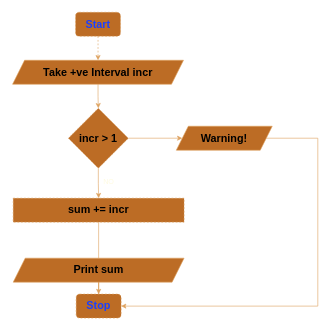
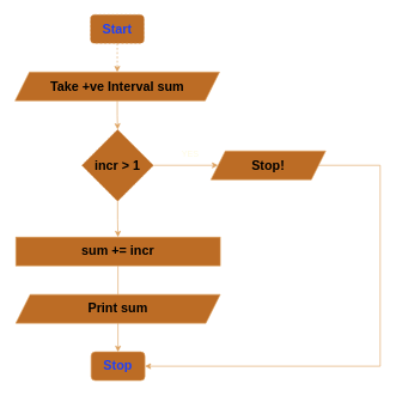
- <mxCell id="5" value="&lt;b style=&quot;color: rgb(0, 0, 0); font-size: 18px;&quot;&gt;Take +ve Interval incr&lt;/b&gt;" style="shape=parallelogram;perimeter=parallelogramPerimeter;whiteSpace=wrap;html=1;fixedSize=1;labelBackgroundColor=none;fillColor=#BC6C25;strokeColor=#DDA15E;fontColor=#FEFAE0;" vertex="1" parent="1"><mxGeometry x="20" y="100" width="285" height="40" as="geometry" /></mxCell>
+ <mxCell id="5" value="&lt;b style=&quot;color: rgb(0, 0, 0); font-size: 18px;&quot;&gt;Take +ve Interval sum&lt;/b&gt;" style="shape=parallelogram;perimeter=parallelogramPerimeter;whiteSpace=wrap;html=1;fixedSize=1;labelBackgroundColor=none;fillColor=#BC6C25;strokeColor=#DDA15E;fontColor=#FEFAE0;" vertex="1" parent="1"><mxGeometry x="20" y="100" width="285" height="40" as="geometry" /></mxCell>
+ <mxCell id="16" value="YES" style="text;html=1;align=center;verticalAlign=middle;resizable=0;points=[];autosize=1;strokeColor=none;fillColor=none;labelBackgroundColor=none;fontColor=#FEFAE0;" vertex="1" parent="1"><mxGeometry x="239" y="200" width="50" height="30" as="geometry" /></mxCell>
- <mxCell id="17" value="&lt;b style=&quot;color: rgb(0, 0, 0); font-size: 18px;&quot;&gt;Warning!&lt;/b&gt;" style="shape=parallelogram;perimeter=parallelogramPerimeter;whiteSpace=wrap;html=1;fixedSize=1;labelBackgroundColor=none;fillColor=#BC6C25;strokeColor=#DDA15E;fontColor=#FEFAE0;" vertex="1" parent="1"><mxGeometry x="293" y="210" width="160" height="40" as="geometry" /></mxCell>
+ <mxCell id="17" value="&lt;b style=&quot;color: rgb(0, 0, 0); font-size: 18px;&quot;&gt;Stop!&lt;/b&gt;" style="shape=parallelogram;perimeter=parallelogramPerimeter;whiteSpace=wrap;html=1;fixedSize=1;labelBackgroundColor=none;fillColor=#BC6C25;strokeColor=#DDA15E;fontColor=#FEFAE0;" vertex="1" parent="1"><mxGeometry x="293" y="210" width="160" height="40" as="geometry" /></mxCell>
- <mxCell id="15" value="NO" style="text;html=1;align=center;verticalAlign=middle;resizable=0;points=[];autosize=1;strokeColor=none;fillColor=none;labelBackgroundColor=none;fontColor=#FEFAE0;" vertex="1" parent="1"><mxGeometry x="160" y="288" width="40" height="30" as="geometry" /></mxCell>
- <mxCell id="7" value="&lt;b style=&quot;color: rgb(0, 0, 0); font-size: 18px;&quot;&gt;sum += incr&lt;/b&gt;" style="rounded=0;whiteSpace=wrap;html=1;strokeColor=#DDA15E;fontColor=#FEFAE0;fillColor=#BC6C25;labelBackgroundColor=none;dashed=1;" vertex="1" parent="1"><mxGeometry x="21" y="330" width="285" height="40" as="geometry" /></mxCell>
+ <mxCell id="7" value="&lt;b style=&quot;color: rgb(0, 0, 0); font-size: 18px;&quot;&gt;sum += incr&lt;/b&gt;" style="rounded=0;whiteSpace=wrap;html=1;strokeColor=#DDA15E;fontColor=#FEFAE0;fillColor=#BC6C25;labelBackgroundColor=none;" vertex="1" parent="1"><mxGeometry x="21" y="330" width="285" height="40" as="geometry" /></mxCell>
- <mxCell id="13" value="&lt;b style=&quot;color: rgb(0, 0, 0); font-size: 18px;&quot;&gt;Print sum&lt;/b&gt;" style="shape=parallelogram;perimeter=parallelogramPerimeter;whiteSpace=wrap;html=1;fixedSize=1;labelBackgroundColor=none;fillColor=#BC6C25;strokeColor=#DDA15E;fontColor=#FEFAE0;" vertex="1" parent="1"><mxGeometry x="21" y="430" width="285" height="40" as="geometry" /></mxCell>
+ <mxCell id="13" value="&lt;b style=&quot;color: rgb(0, 0, 0); font-size: 18px;&quot;&gt;Print sum&lt;/b&gt;" style="shape=parallelogram;perimeter=parallelogramPerimeter;whiteSpace=wrap;html=1;fixedSize=1;labelBackgroundColor=none;fillColor=#BC6C25;strokeColor=#DDA15E;fontColor=#FEFAE0;" vertex="1" parent="1"><mxGeometry x="21" y="410" width="285" height="40" as="geometry" /></mxCell>
- <mxCell id="14" value="&lt;font style=&quot;font-size: 18px; color: light-dark(rgb(26, 64, 255), rgb(0, 0, 0));&quot;&gt;&lt;b&gt;Stop&lt;/b&gt;&lt;/font&gt;" style="rounded=1;whiteSpace=wrap;html=1;labelBackgroundColor=none;fillColor=#BC6C25;strokeColor=#DDA15E;fontColor=#FEFAE0;dashed=1;" vertex="1" parent="1"><mxGeometry x="126" y="490" width="75" height="40" as="geometry" /></mxCell>
+ <mxCell id="14" value="&lt;font style=&quot;font-size: 18px; color: light-dark(rgb(26, 64, 255), rgb(0, 0, 0));&quot;&gt;&lt;b&gt;Stop&lt;/b&gt;&lt;/font&gt;" style="rounded=1;whiteSpace=wrap;html=1;labelBackgroundColor=none;fillColor=#BC6C25;strokeColor=#DDA15E;fontColor=#FEFAE0;" vertex="1" parent="1"><mxGeometry x="126" y="490" width="75" height="40" as="geometry" /></mxCell>
